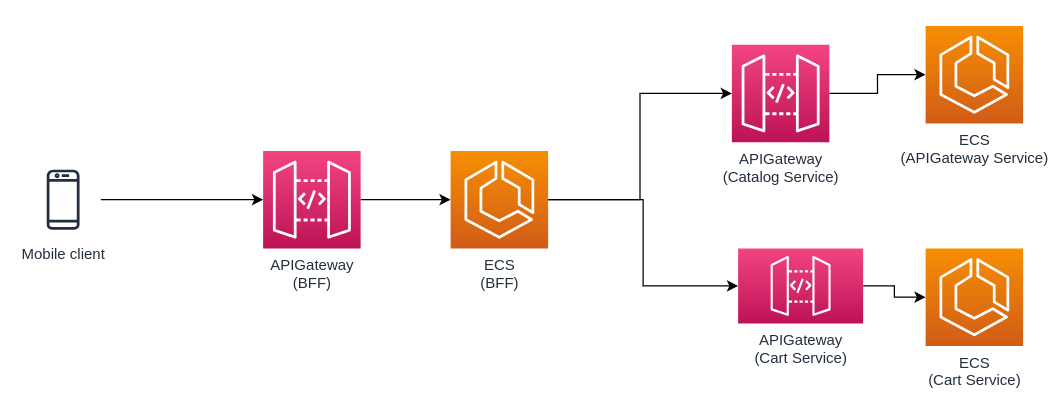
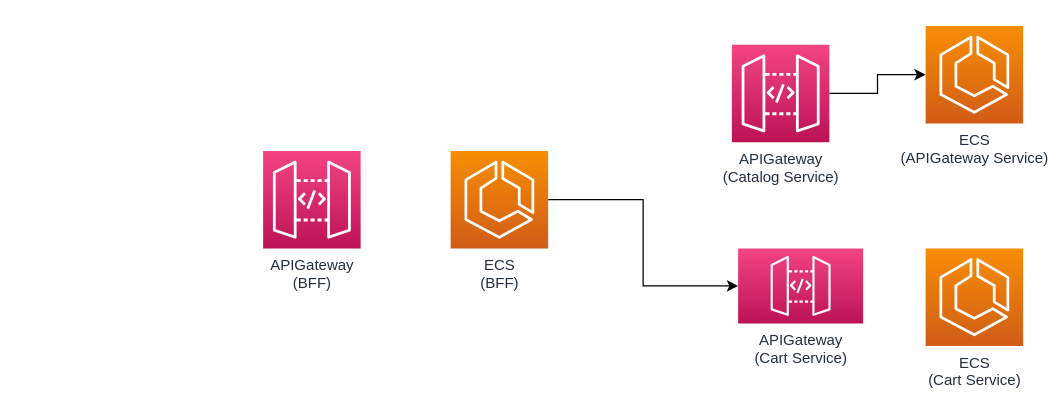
- <mxCell id="2" style="edgeStyle=orthogonalEdgeStyle;rounded=0;orthogonalLoop=1;jettySize=auto;html=1;entryX=0;entryY=0.5;entryDx=0;entryDy=0;entryPerimeter=0;" parent="1" source="4" target="9" edge="1"><mxGeometry relative="1" as="geometry" /></mxCell>
- <mxCell id="14" value="Mobile client" style="outlineConnect=0;fontColor=#232F3E;gradientColor=none;strokeColor=#232F3E;fillColor=#ffffff;dashed=0;verticalLabelPosition=bottom;verticalAlign=top;align=center;html=1;fontSize=12;fontStyle=0;aspect=fixed;shape=mxgraph.aws4.resourceIcon;resIcon=mxgraph.aws4.mobile_client;" parent="1" vertex="1"><mxGeometry x="20" y="129" width="60" height="60" as="geometry" /></mxCell>
- <mxCell id="13" style="edgeStyle=orthogonalEdgeStyle;rounded=0;orthogonalLoop=1;jettySize=auto;html=1;" parent="1" source="14" target="6" edge="1"><mxGeometry relative="1" as="geometry" /></mxCell>
- <mxCell id="5" style="edgeStyle=orthogonalEdgeStyle;rounded=0;orthogonalLoop=1;jettySize=auto;html=1;" parent="1" source="6" target="4" edge="1"><mxGeometry relative="1" as="geometry" /></mxCell>
- <mxCell id="11" style="edgeStyle=orthogonalEdgeStyle;rounded=0;orthogonalLoop=1;jettySize=auto;html=1;entryX=0;entryY=0.5;entryDx=0;entryDy=0;entryPerimeter=0;" parent="1" source="12" target="10" edge="1"><mxGeometry relative="1" as="geometry" /></mxCell>
